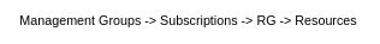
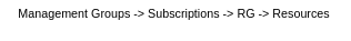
- <mxCell id="2" value="&lt;font style=&quot;font-size: 18px&quot;&gt;Management Groups -&amp;gt; Subscriptions -&amp;gt; RG -&amp;gt; Resources&amp;nbsp;&lt;/font&gt;" style="text;html=1;resizable=0;autosize=1;align=center;verticalAlign=middle;points=[];fillColor=none;strokeColor=none;rounded=0;" vertex="1" parent="1"><mxGeometry x="20" y="20" width="485" height="20" as="geometry" /></mxCell>
+ <mxCell id="2" value="&lt;font style=&quot;font-size: 18px&quot;&gt;Management Groups -&amp;gt; Subscriptions -&amp;gt; RG -&amp;gt; Resources&amp;nbsp;&lt;/font&gt;" style="text;html=1;resizable=0;autosize=1;align=center;verticalAlign=middle;points=[];fillColor=none;strokeColor=none;rounded=0;" vertex="1" parent="1"><mxGeometry x="20" y="10" width="485" height="20" as="geometry" /></mxCell>
